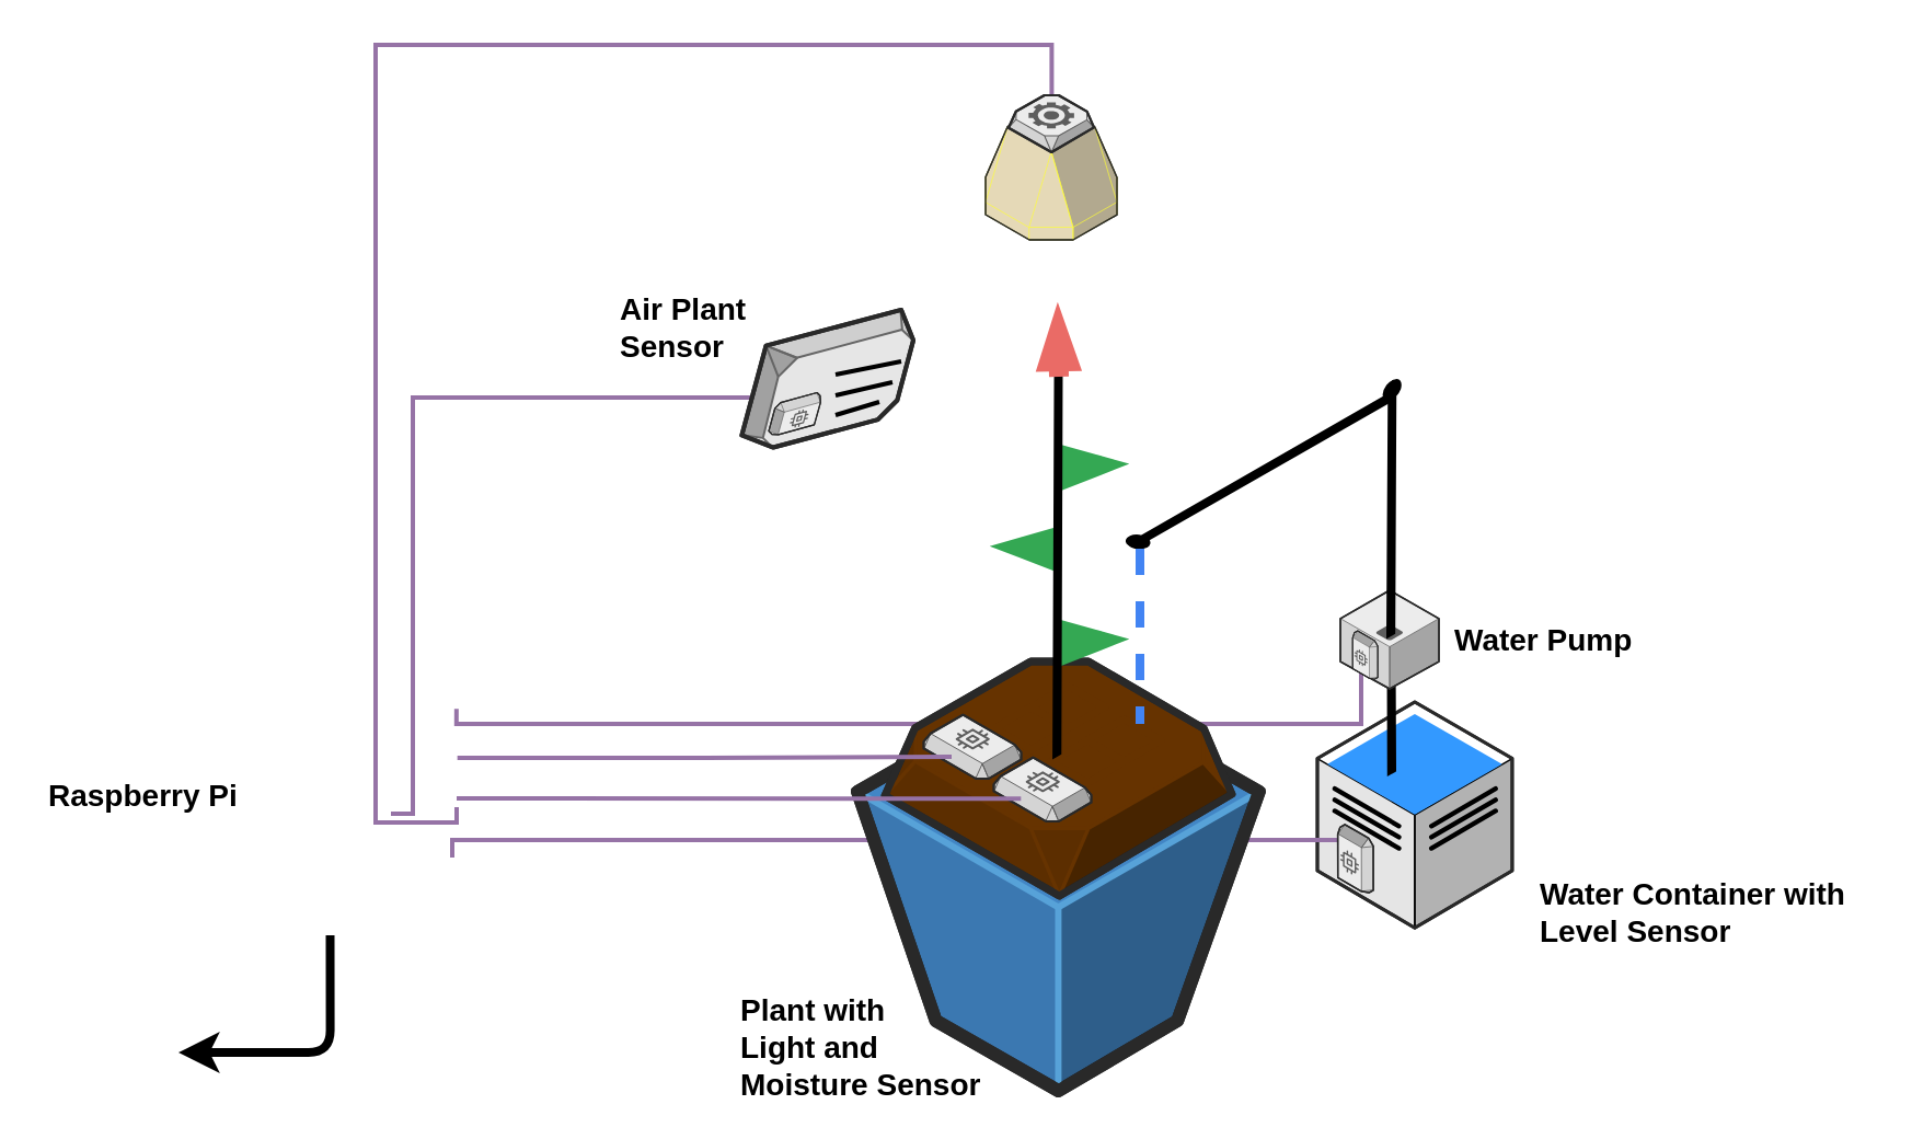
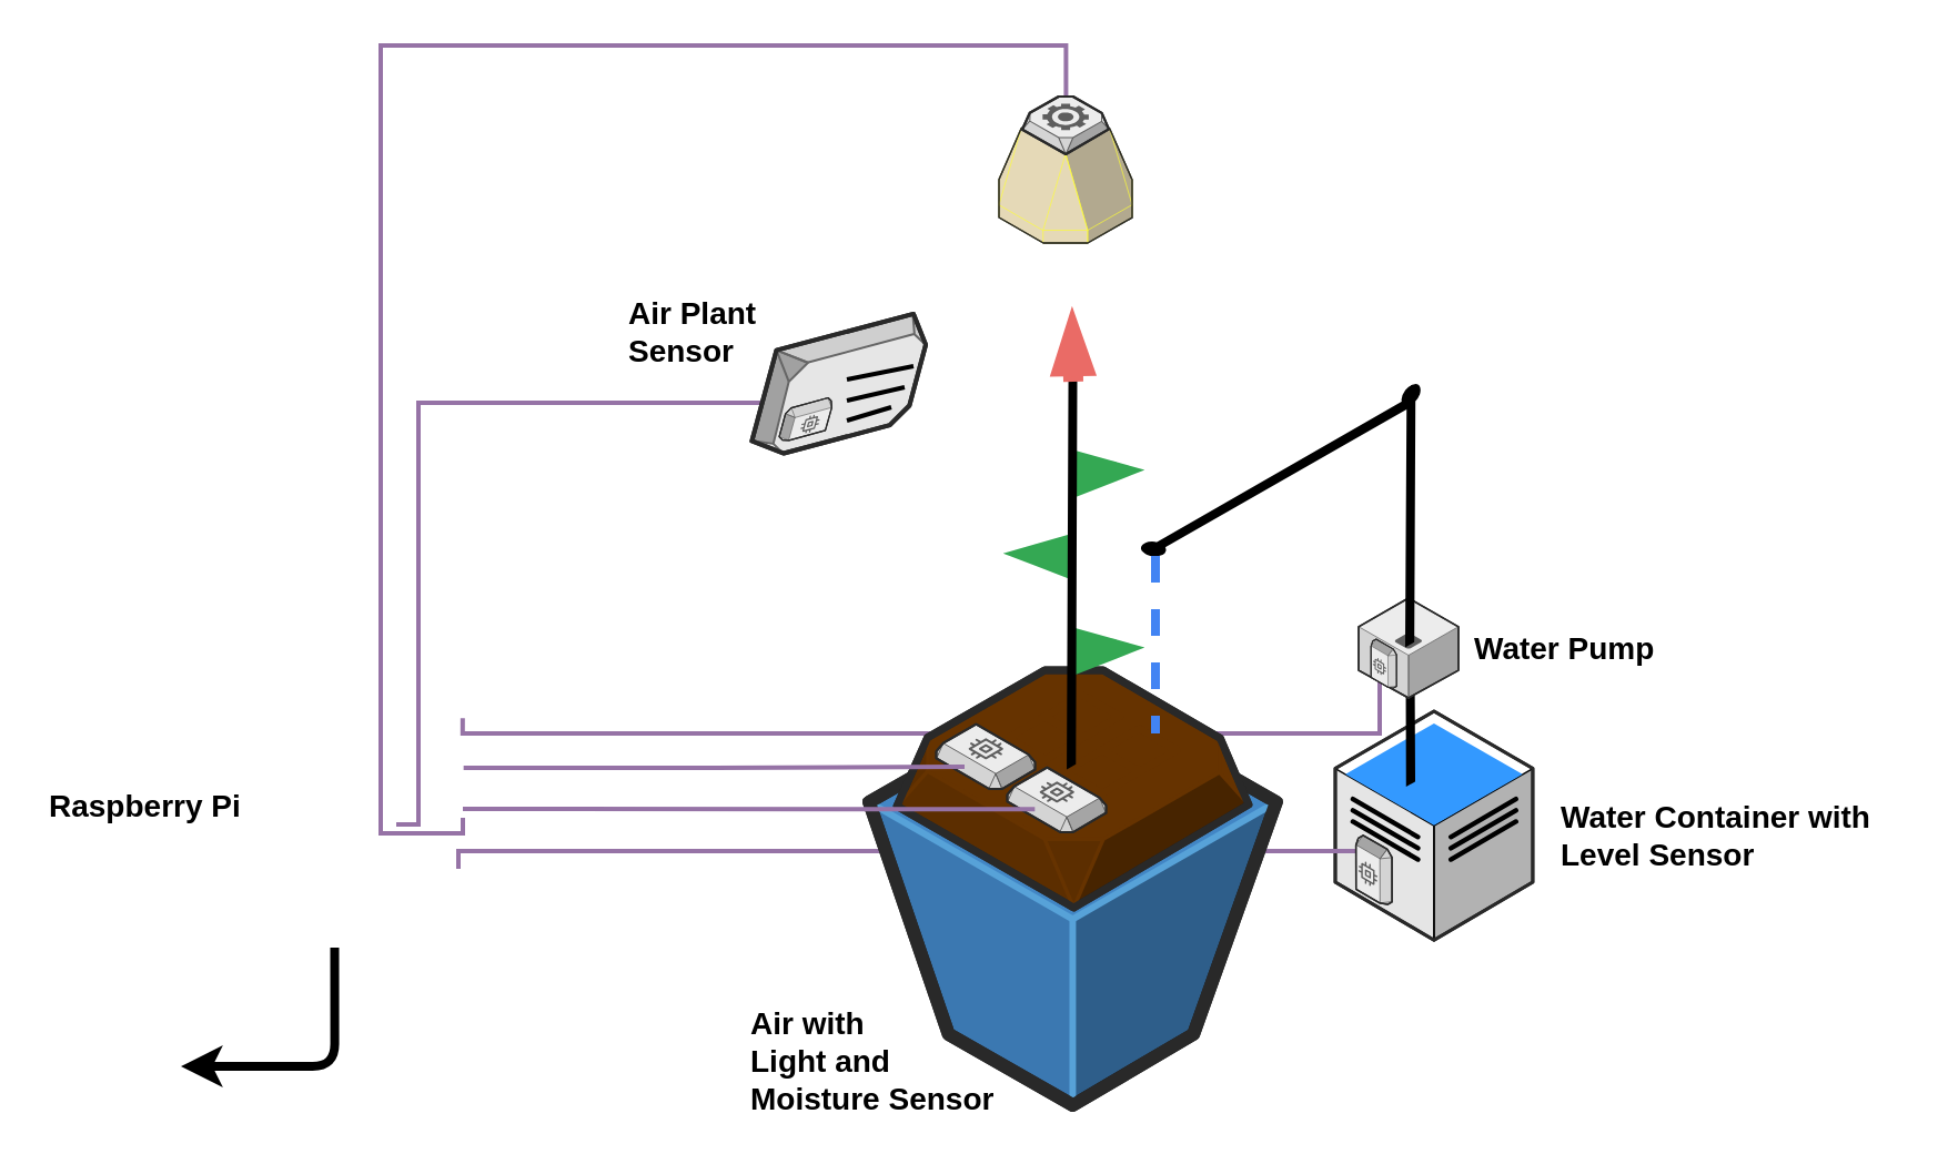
- <mxCell id="41" value="&lt;font style=&quot;font-size: 14px&quot;&gt;&lt;b&gt;Water Container with&lt;br&gt;Level Sensor&lt;br&gt;&lt;/b&gt;&lt;/font&gt;" style="text;html=1;resizable=0;points=[];autosize=1;align=left;verticalAlign=top;spacingTop=-4;" vertex="1" parent="1"><mxGeometry x="701" y="396.5" width="150" height="30" as="geometry" /></mxCell>
+ <mxCell id="41" value="&lt;font style=&quot;font-size: 14px&quot;&gt;&lt;b&gt;Water Container with&lt;br&gt;Level Sensor&lt;br&gt;&lt;/b&gt;&lt;/font&gt;" style="text;html=1;resizable=0;points=[];autosize=1;align=left;verticalAlign=top;spacingTop=-4;" vertex="1" parent="1"><mxGeometry x="701" y="356.5" width="150" height="30" as="geometry" /></mxCell>
- <mxCell id="44" value="&lt;b style=&quot;font-size: 14px&quot;&gt;Plant with&lt;br&gt;Light and&lt;br&gt;Moisture Sensor&lt;/b&gt;" style="text;html=1;resizable=0;points=[];autosize=1;align=left;verticalAlign=top;spacingTop=-4;" vertex="1" parent="1"><mxGeometry x="335.5" y="450" width="130" height="40" as="geometry" /></mxCell>
+ <mxCell id="44" value="&lt;b style=&quot;font-size: 14px&quot;&gt;Air with&lt;br&gt;Light and&lt;br&gt;Moisture Sensor&lt;/b&gt;" style="text;html=1;resizable=0;points=[];autosize=1;align=left;verticalAlign=top;spacingTop=-4;" vertex="1" parent="1"><mxGeometry x="335.5" y="450" width="130" height="40" as="geometry" /></mxCell>
